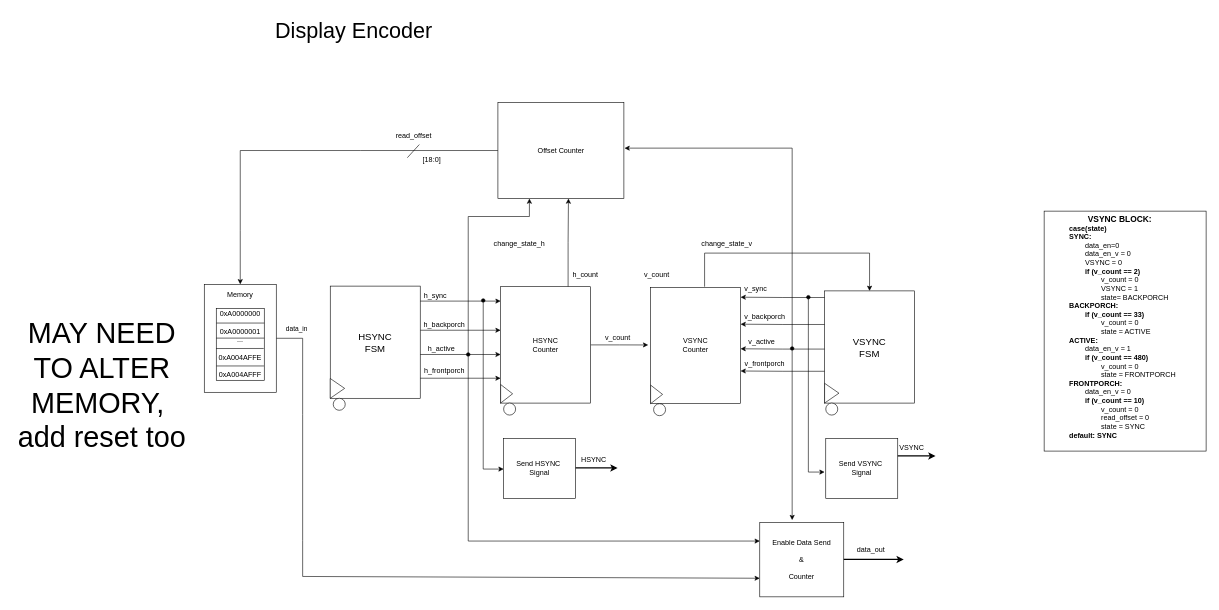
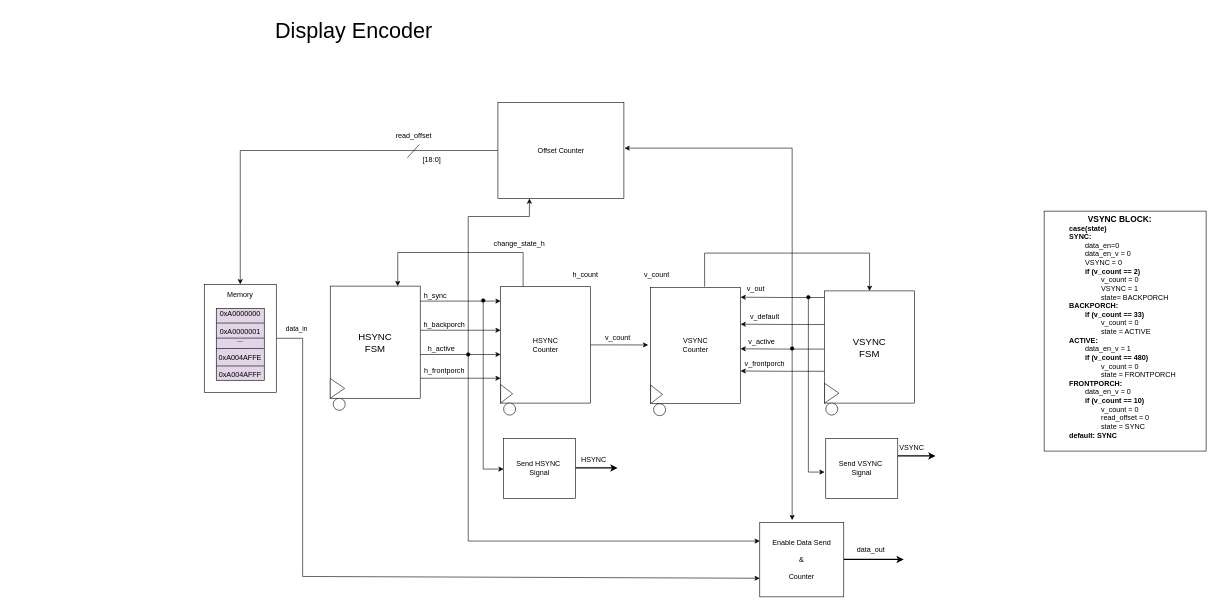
- <mxCell id="24" style="edgeStyle=orthogonalEdgeStyle;rounded=0;orthogonalLoop=1;jettySize=auto;html=1;exitX=0.75;exitY=0;exitDx=0;exitDy=0;entryX=0.56;entryY=1;entryDx=0;entryDy=0;entryPerimeter=0;" edge="1" parent="1" source="25" target="65"><mxGeometry relative="1" as="geometry"><mxPoint x="946.636" y="350" as="targetPoint" /></mxGeometry></mxCell>
- <mxCell id="60" value="change_state_v" style="text;html=1;align=center;verticalAlign=middle;resizable=0;points=[];autosize=1;strokeColor=none;fillColor=none;" vertex="1" parent="1"><mxGeometry x="1156" y="391" width="110" height="30" as="geometry" /></mxCell>
+ <mxCell id="22" style="edgeStyle=orthogonalEdgeStyle;rounded=0;orthogonalLoop=1;jettySize=auto;html=1;exitX=0.25;exitY=0;exitDx=0;exitDy=0;entryX=0.75;entryY=0;entryDx=0;entryDy=0;" edge="1" parent="1" source="25" target="12"><mxGeometry relative="1" as="geometry"><Array as="points"><mxPoint x="872" y="420" /><mxPoint x="663" y="420" /></Array></mxGeometry></mxCell>
- <mxCell id="46" value="v_sync" style="text;html=1;align=center;verticalAlign=middle;resizable=0;points=[];autosize=1;strokeColor=none;fillColor=none;" vertex="1" parent="1"><mxGeometry x="1229" y="464.5" width="60" height="30" as="geometry" /></mxCell>
+ <mxCell id="46" value="v_out" style="text;html=1;align=center;verticalAlign=middle;resizable=0;points=[];autosize=1;strokeColor=none;fillColor=none;" vertex="1" parent="1"><mxGeometry x="1229" y="464.5" width="60" height="30" as="geometry" /></mxCell>
- <mxCell id="47" value="v_backporch" style="text;html=1;align=center;verticalAlign=middle;resizable=0;points=[];autosize=1;strokeColor=none;fillColor=none;" vertex="1" parent="1"><mxGeometry x="1229" y="512.5" width="90" height="30" as="geometry" /></mxCell>
+ <mxCell id="47" value="v_default" style="text;html=1;align=center;verticalAlign=middle;resizable=0;points=[];autosize=1;strokeColor=none;fillColor=none;" vertex="1" parent="1"><mxGeometry x="1229" y="512.5" width="90" height="30" as="geometry" /></mxCell>
- <mxCell id="6" value="0xA0000000&lt;div&gt;&lt;br&gt;&lt;div&gt;0xA0000001&lt;/div&gt;&lt;div&gt;&lt;span style=&quot;background-color: initial;&quot;&gt;...&lt;/span&gt;&lt;br&gt;&lt;/div&gt;&lt;div&gt;&lt;span style=&quot;background-color: initial;&quot;&gt;&lt;br&gt;&lt;/span&gt;&lt;/div&gt;&lt;div&gt;&lt;span style=&quot;background-color: initial;&quot;&gt;0xA004AFFE&lt;/span&gt;&lt;br&gt;&lt;/div&gt;&lt;div&gt;&lt;br&gt;&lt;/div&gt;&lt;div&gt;&lt;div&gt;0xA004AFFF&lt;/div&gt;&lt;/div&gt;&lt;/div&gt;" style="whiteSpace=wrap;html=1;" vertex="1" parent="1"><mxGeometry x="360" y="513" width="80" height="120" as="geometry" /></mxCell>
+ <mxCell id="6" value="0xA0000000&lt;div&gt;&lt;br&gt;&lt;div&gt;0xA0000001&lt;/div&gt;&lt;div&gt;&lt;span style=&quot;background-color: initial;&quot;&gt;...&lt;/span&gt;&lt;br&gt;&lt;/div&gt;&lt;div&gt;&lt;span style=&quot;background-color: initial;&quot;&gt;&lt;br&gt;&lt;/span&gt;&lt;/div&gt;&lt;div&gt;&lt;span style=&quot;background-color: initial;&quot;&gt;0xA004AFFE&lt;/span&gt;&lt;br&gt;&lt;/div&gt;&lt;div&gt;&lt;br&gt;&lt;/div&gt;&lt;div&gt;&lt;div&gt;0xA004AFFF&lt;/div&gt;&lt;/div&gt;&lt;/div&gt;" style="whiteSpace=wrap;html=1;fillColor=#e1d5e7;" vertex="1" parent="1"><mxGeometry x="360" y="513" width="80" height="120" as="geometry" /></mxCell>
- <mxCell id="21" value="&lt;font style=&quot;font-size: 48px;&quot;&gt;MAY NEED&lt;/font&gt;&lt;div&gt;&lt;font style=&quot;font-size: 48px;&quot;&gt;TO ALTER&lt;/font&gt;&lt;/div&gt;&lt;div&gt;&lt;font style=&quot;font-size: 48px;&quot;&gt;MEMORY,&amp;nbsp;&lt;/font&gt;&lt;/div&gt;&lt;div&gt;&lt;font style=&quot;font-size: 48px;&quot;&gt;add reset too&lt;/font&gt;&lt;/div&gt;" style="text;html=1;align=center;verticalAlign=middle;resizable=0;points=[];autosize=1;strokeColor=none;fillColor=none;" vertex="1" parent="1"><mxGeometry x="20" y="521" width="298" height="242" as="geometry" /></mxCell>
